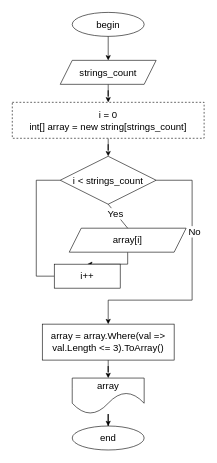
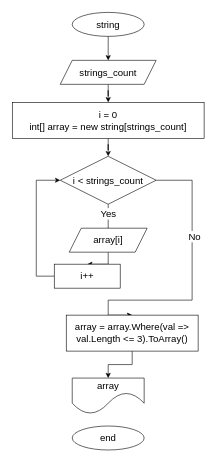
- <mxCell id="2" value="&lt;font style=&quot;font-size: 16px;&quot;&gt;begin&lt;/font&gt;" style="ellipse;whiteSpace=wrap;html=1;" vertex="1" parent="1"><mxGeometry x="120" y="20" width="120" height="40" as="geometry" /></mxCell>
+ <mxCell id="2" value="&lt;font style=&quot;font-size: 16px;&quot;&gt;string&lt;/font&gt;" style="ellipse;whiteSpace=wrap;html=1;" vertex="1" parent="1"><mxGeometry x="120" y="20" width="120" height="40" as="geometry" /></mxCell>
- <mxCell id="20" value="i = 0&lt;br&gt;int[] array = new string[strings_count]" style="rounded=0;whiteSpace=wrap;html=1;fontSize=16;dashed=1;" vertex="1" parent="1"><mxGeometry x="20" y="170" width="320" height="60" as="geometry" /></mxCell>
+ <mxCell id="20" value="i = 0&lt;br&gt;int[] array = new string[strings_count]" style="rounded=0;whiteSpace=wrap;html=1;fontSize=16;" vertex="1" parent="1"><mxGeometry x="20" y="170" width="320" height="60" as="geometry" /></mxCell>
- <mxCell id="9" style="edgeStyle=orthogonalEdgeStyle;rounded=0;orthogonalLoop=1;jettySize=auto;html=1;entryX=0;entryY=0.5;entryDx=0;entryDy=0;fontSize=16;exitX=0;exitY=0.5;exitDx=0;exitDy=0;endArrow=none;" edge="1" parent="1" source="21" target="8"><mxGeometry relative="1" as="geometry"><Array as="points"><mxPoint x="60" y="460" /><mxPoint x="60" y="300" /></Array></mxGeometry></mxCell>
+ <mxCell id="9" style="edgeStyle=orthogonalEdgeStyle;rounded=0;orthogonalLoop=1;jettySize=auto;html=1;entryX=0;entryY=0.5;entryDx=0;entryDy=0;fontSize=16;exitX=0;exitY=0.5;exitDx=0;exitDy=0;" edge="1" parent="1" source="21" target="8"><mxGeometry relative="1" as="geometry"><Array as="points"><mxPoint x="60" y="460" /><mxPoint x="60" y="300" /></Array></mxGeometry></mxCell>
- <mxCell id="11" value="array[i]" style="shape=parallelogram;perimeter=parallelogramPerimeter;whiteSpace=wrap;html=1;fixedSize=1;fontSize=16;" vertex="1" parent="1"><mxGeometry x="115" y="380" width="195" height="40" as="geometry" /></mxCell>
+ <mxCell id="11" value="array[i]" style="shape=parallelogram;perimeter=parallelogramPerimeter;whiteSpace=wrap;html=1;fixedSize=1;fontSize=16;" vertex="1" parent="1"><mxGeometry x="115" y="380" width="130" height="40" as="geometry" /></mxCell>
- <mxCell id="15" value="array = array.Where(val =&amp;gt; val.Length &amp;lt;= 3).ToArray()" style="rounded=0;whiteSpace=wrap;html=1;fontSize=16;" vertex="1" parent="1"><mxGeometry x="70" y="540" width="220" height="60" as="geometry" /></mxCell>
+ <mxCell id="15" value="array = array.Where(val =&amp;gt; val.Length &amp;lt;= 3).ToArray()" style="rounded=0;whiteSpace=wrap;html=1;fontSize=16;" vertex="1" parent="1"><mxGeometry x="110" y="525" width="220" height="60" as="geometry" /></mxCell>
- <mxCell id="16" style="edgeStyle=orthogonalEdgeStyle;rounded=0;orthogonalLoop=1;jettySize=auto;html=1;fontSize=16;" edge="1" parent="1" source="17" target="18"><mxGeometry relative="1" as="geometry" /></mxCell>
